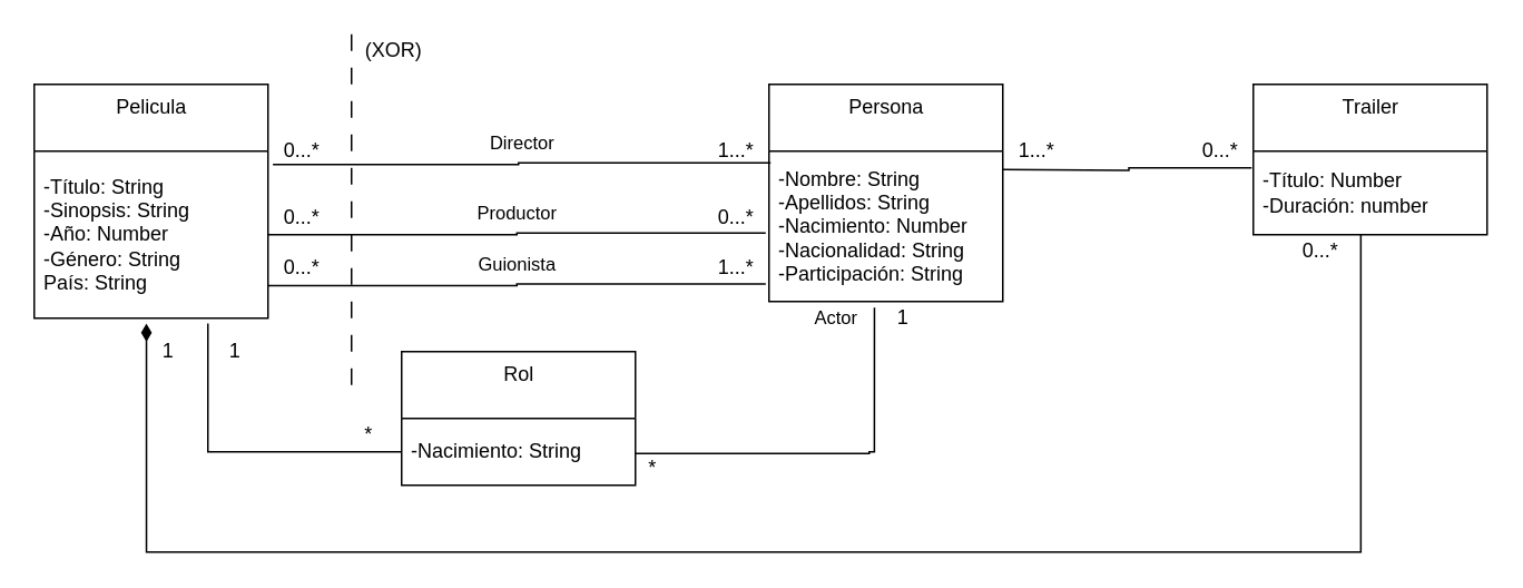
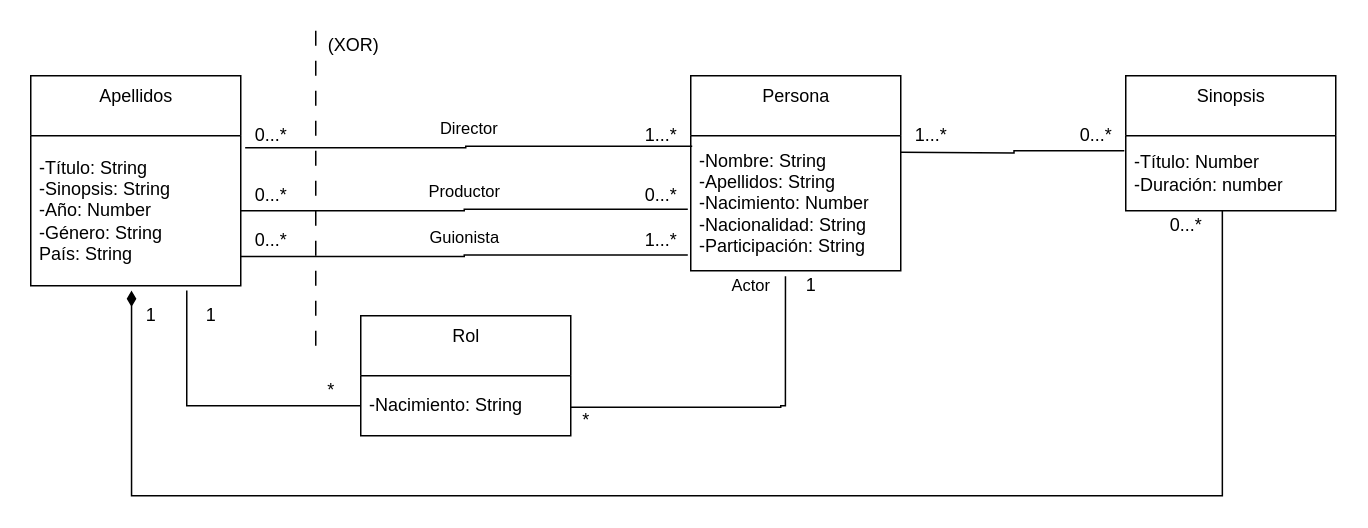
- <mxCell id="2" value="Pelicula" style="swimlane;fontStyle=0;align=center;verticalAlign=top;childLayout=stackLayout;horizontal=1;startSize=40;horizontalStack=0;resizeParent=1;resizeParentMax=0;resizeLast=0;collapsible=0;marginBottom=0;html=1;" vertex="1" parent="1"><mxGeometry x="20" y="50" width="140" height="140" as="geometry" /></mxCell>
+ <mxCell id="2" value="Apellidos" style="swimlane;fontStyle=0;align=center;verticalAlign=top;childLayout=stackLayout;horizontal=1;startSize=40;horizontalStack=0;resizeParent=1;resizeParentMax=0;resizeLast=0;collapsible=0;marginBottom=0;html=1;" vertex="1" parent="1"><mxGeometry x="20" y="50" width="140" height="140" as="geometry" /></mxCell>
- <mxCell id="15" value="Trailer" style="swimlane;fontStyle=0;align=center;verticalAlign=top;childLayout=stackLayout;horizontal=1;startSize=40;horizontalStack=0;resizeParent=1;resizeParentMax=0;resizeLast=0;collapsible=0;marginBottom=0;html=1;" vertex="1" parent="1"><mxGeometry x="750" y="50" width="140" height="90" as="geometry" /></mxCell>
+ <mxCell id="15" value="Sinopsis" style="swimlane;fontStyle=0;align=center;verticalAlign=top;childLayout=stackLayout;horizontal=1;startSize=40;horizontalStack=0;resizeParent=1;resizeParentMax=0;resizeLast=0;collapsible=0;marginBottom=0;html=1;" vertex="1" parent="1"><mxGeometry x="750" y="50" width="140" height="90" as="geometry" /></mxCell>
